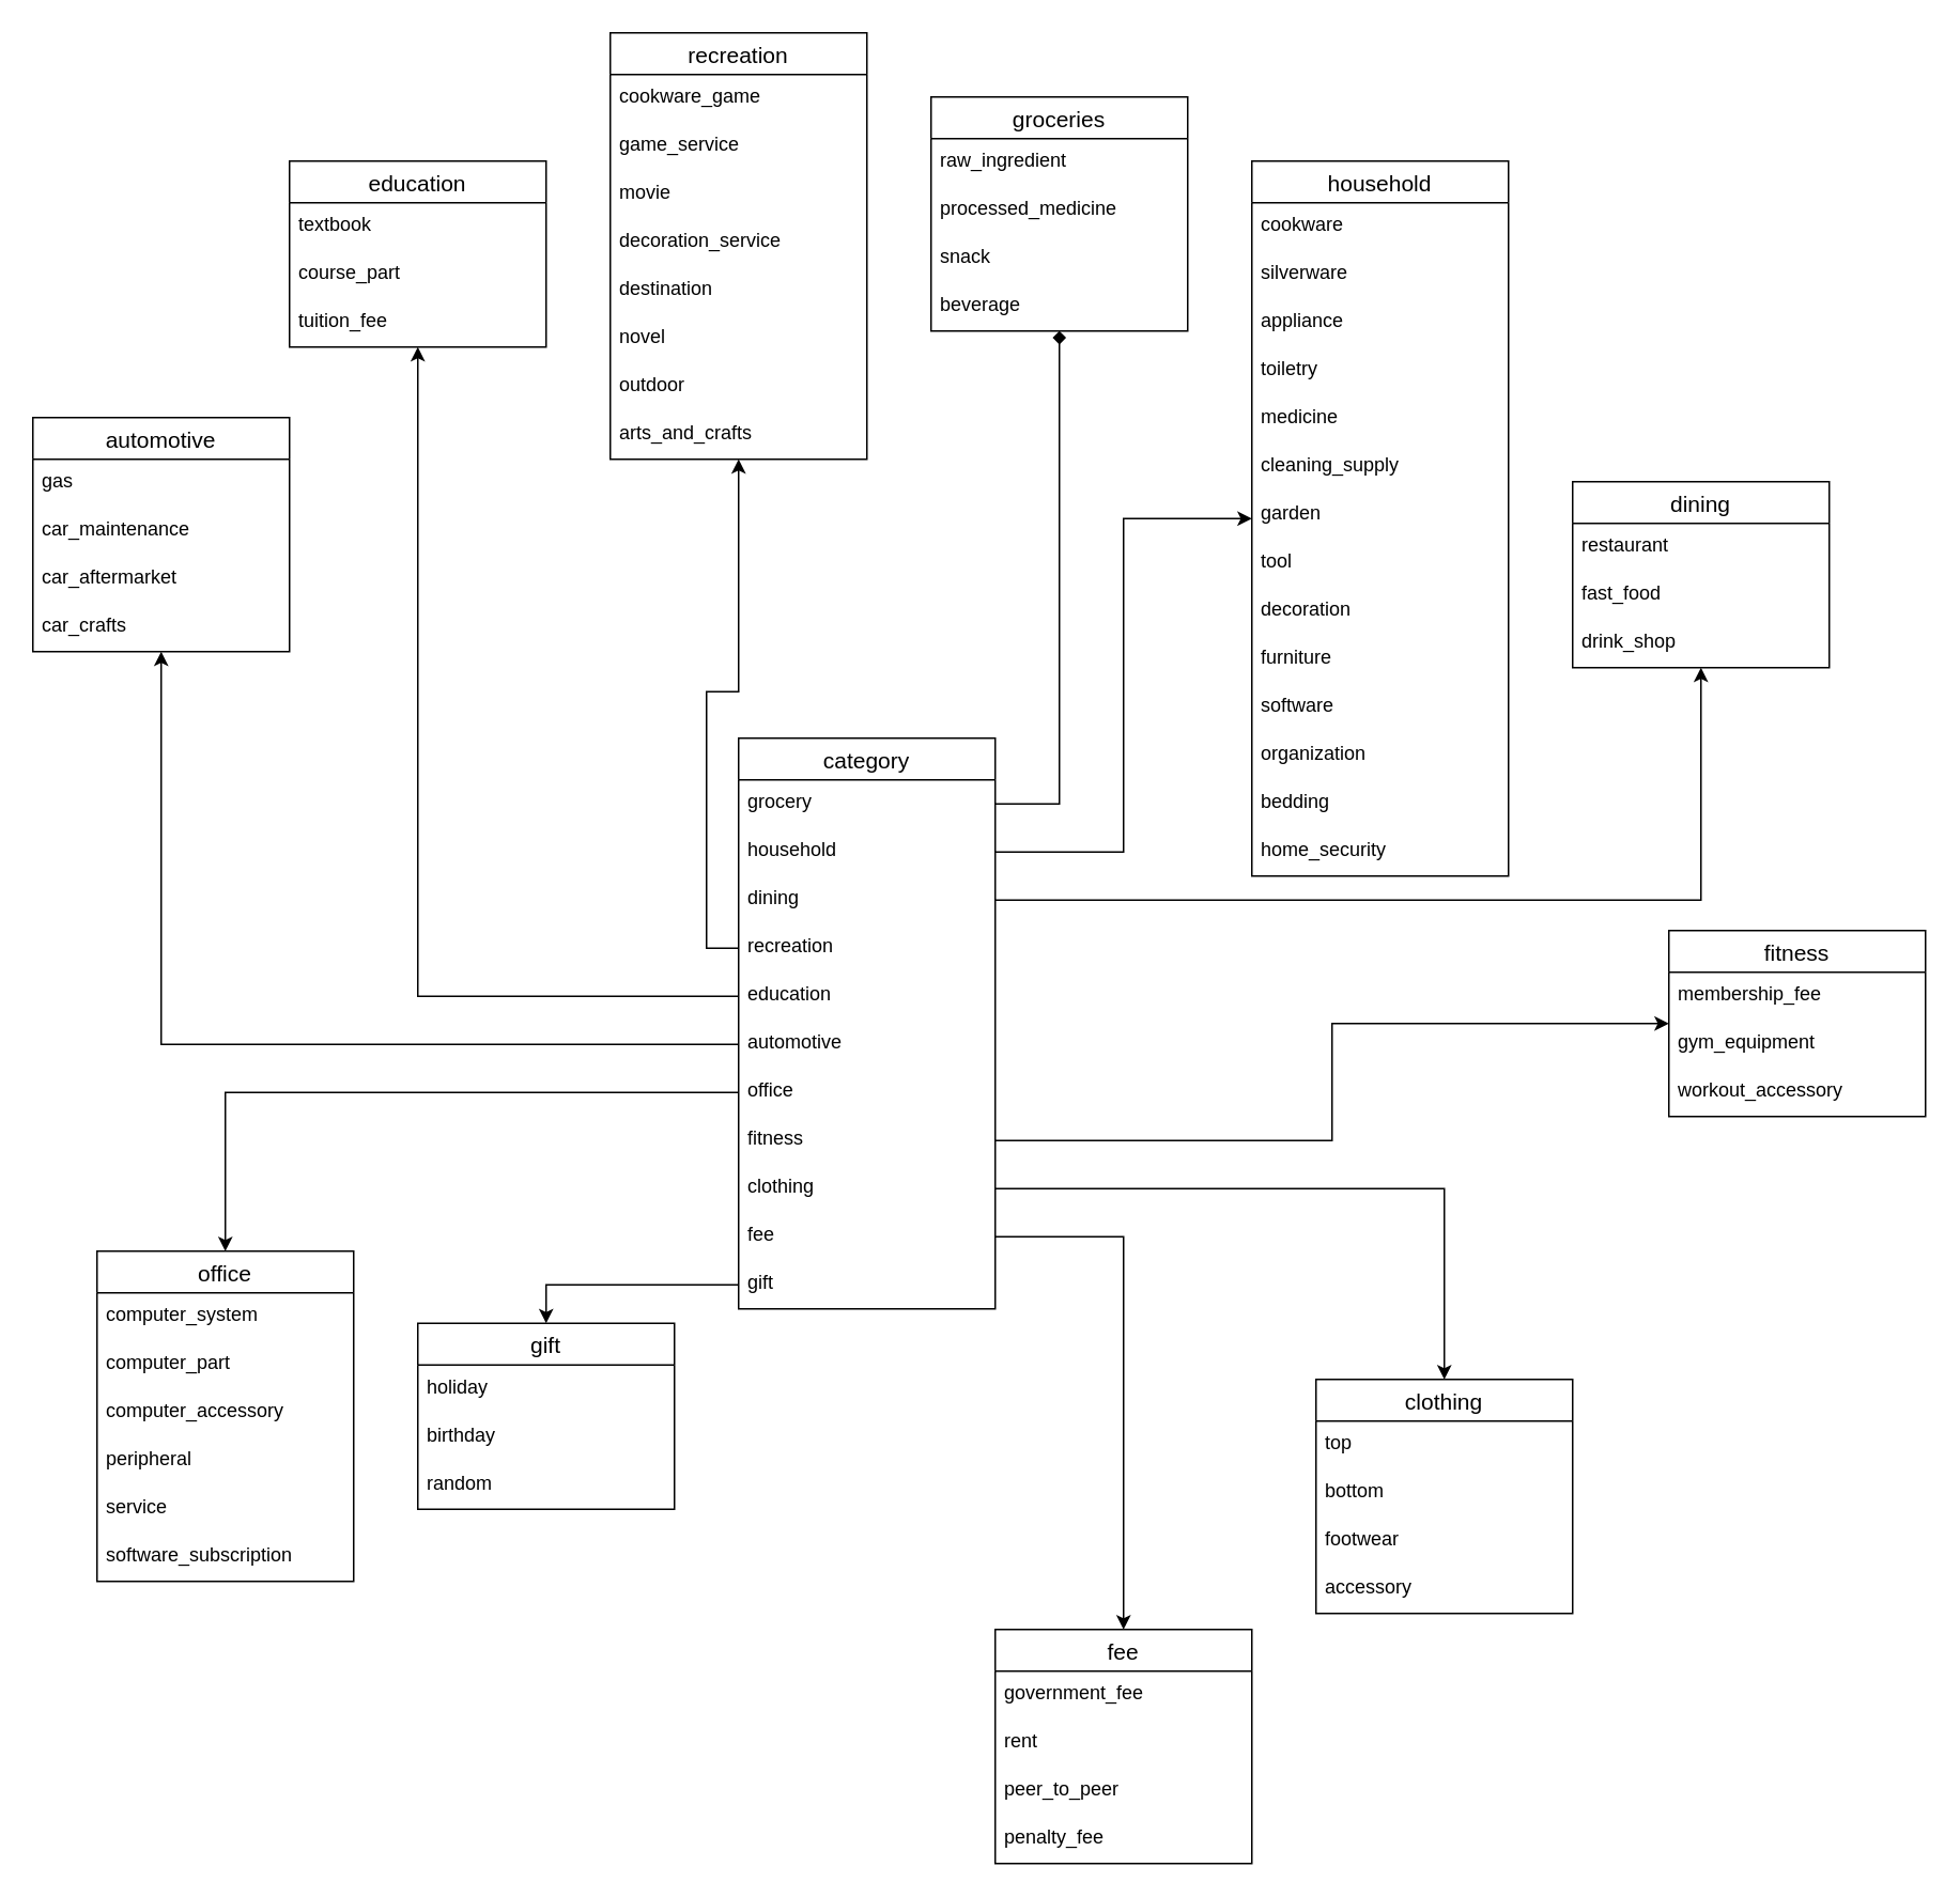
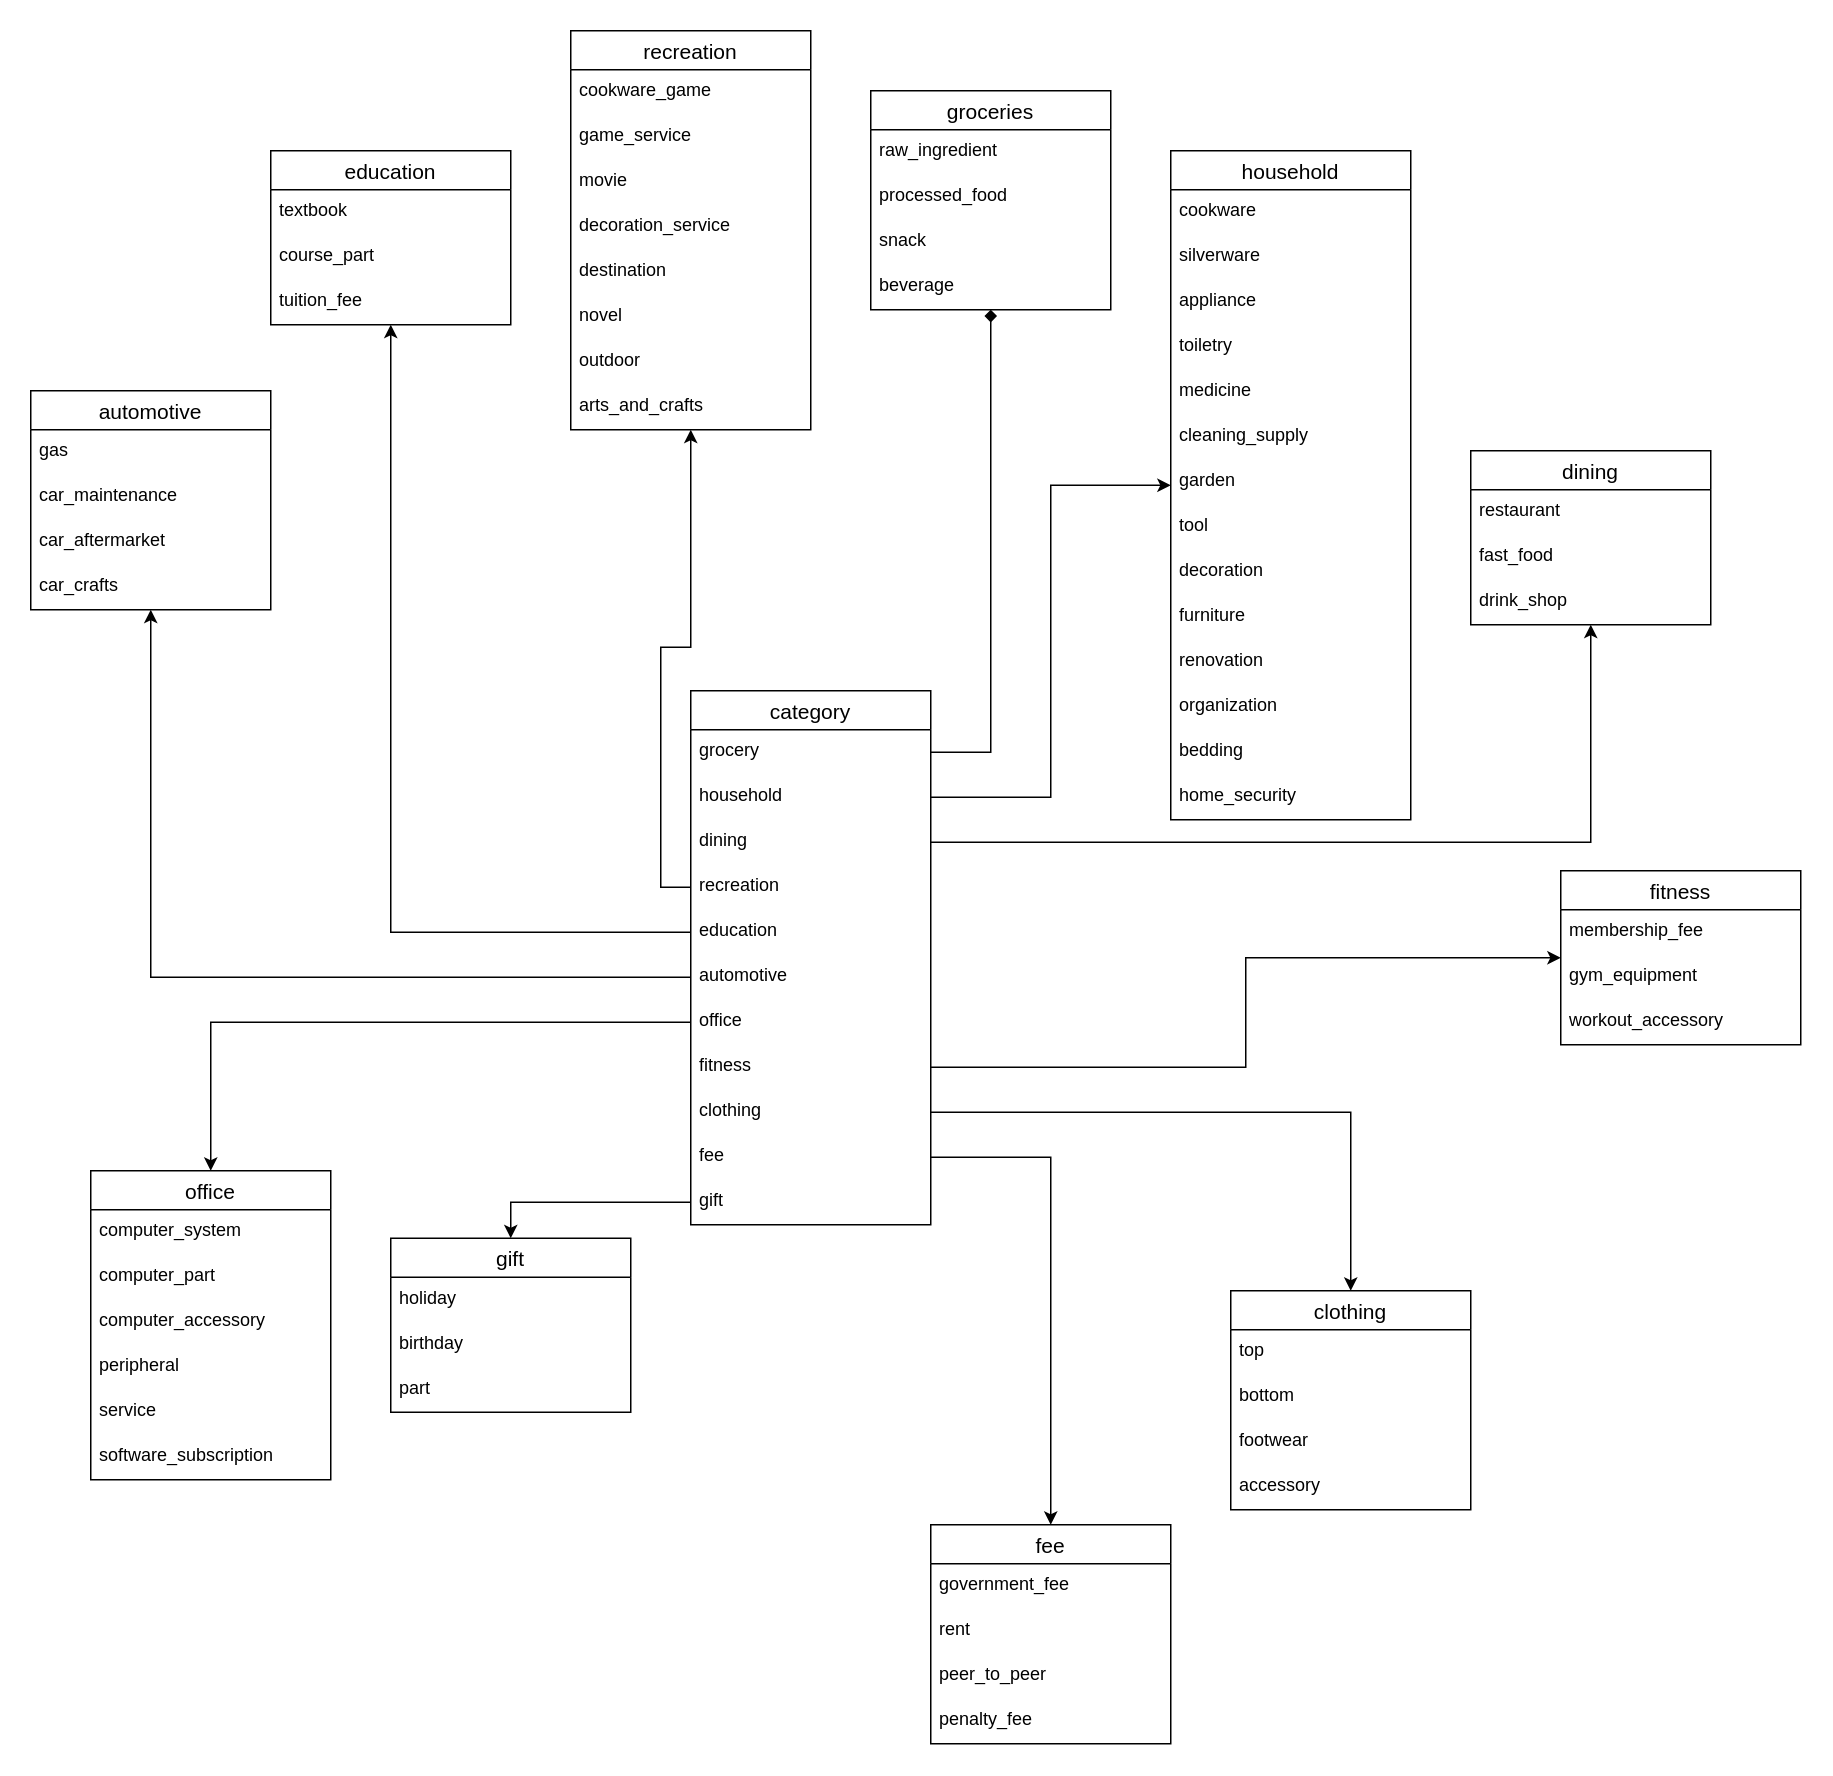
- <mxCell id="16" value="processed_medicine" style="text;strokeColor=none;fillColor=none;spacingLeft=4;spacingRight=4;overflow=hidden;rotatable=0;points=[[0,0.5],[1,0.5]];portConstraint=eastwest;fontSize=12;" vertex="1" parent="14"><mxGeometry y="56" width="160" height="30" as="geometry" /></mxCell>
+ <mxCell id="16" value="processed_food" style="text;strokeColor=none;fillColor=none;spacingLeft=4;spacingRight=4;overflow=hidden;rotatable=0;points=[[0,0.5],[1,0.5]];portConstraint=eastwest;fontSize=12;" vertex="1" parent="14"><mxGeometry y="56" width="160" height="30" as="geometry" /></mxCell>
- <mxCell id="30" value="software" style="text;strokeColor=none;fillColor=none;spacingLeft=4;spacingRight=4;overflow=hidden;rotatable=0;points=[[0,0.5],[1,0.5]];portConstraint=eastwest;fontSize=12;" vertex="1" parent="19"><mxGeometry y="326" width="160" height="30" as="geometry" /></mxCell>
+ <mxCell id="30" value="renovation" style="text;strokeColor=none;fillColor=none;spacingLeft=4;spacingRight=4;overflow=hidden;rotatable=0;points=[[0,0.5],[1,0.5]];portConstraint=eastwest;fontSize=12;" vertex="1" parent="19"><mxGeometry y="326" width="160" height="30" as="geometry" /></mxCell>
- <mxCell id="90" value="random" style="text;strokeColor=none;fillColor=none;spacingLeft=4;spacingRight=4;overflow=hidden;rotatable=0;points=[[0,0.5],[1,0.5]];portConstraint=eastwest;fontSize=12;" vertex="1" parent="87"><mxGeometry y="86" width="160" height="30" as="geometry" /></mxCell>
+ <mxCell id="90" value="part" style="text;strokeColor=none;fillColor=none;spacingLeft=4;spacingRight=4;overflow=hidden;rotatable=0;points=[[0,0.5],[1,0.5]];portConstraint=eastwest;fontSize=12;" vertex="1" parent="87"><mxGeometry y="86" width="160" height="30" as="geometry" /></mxCell>
